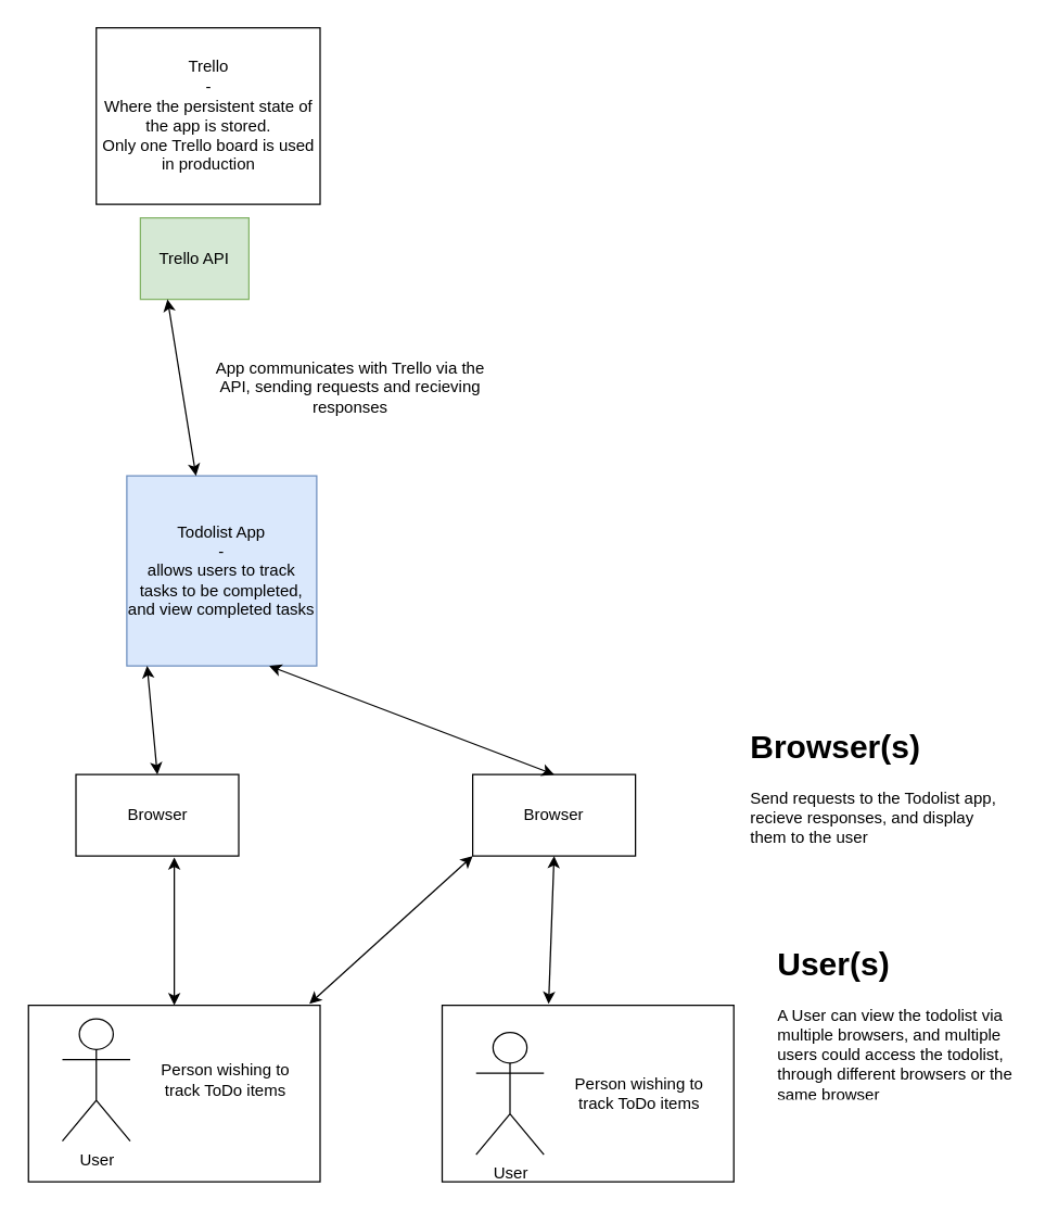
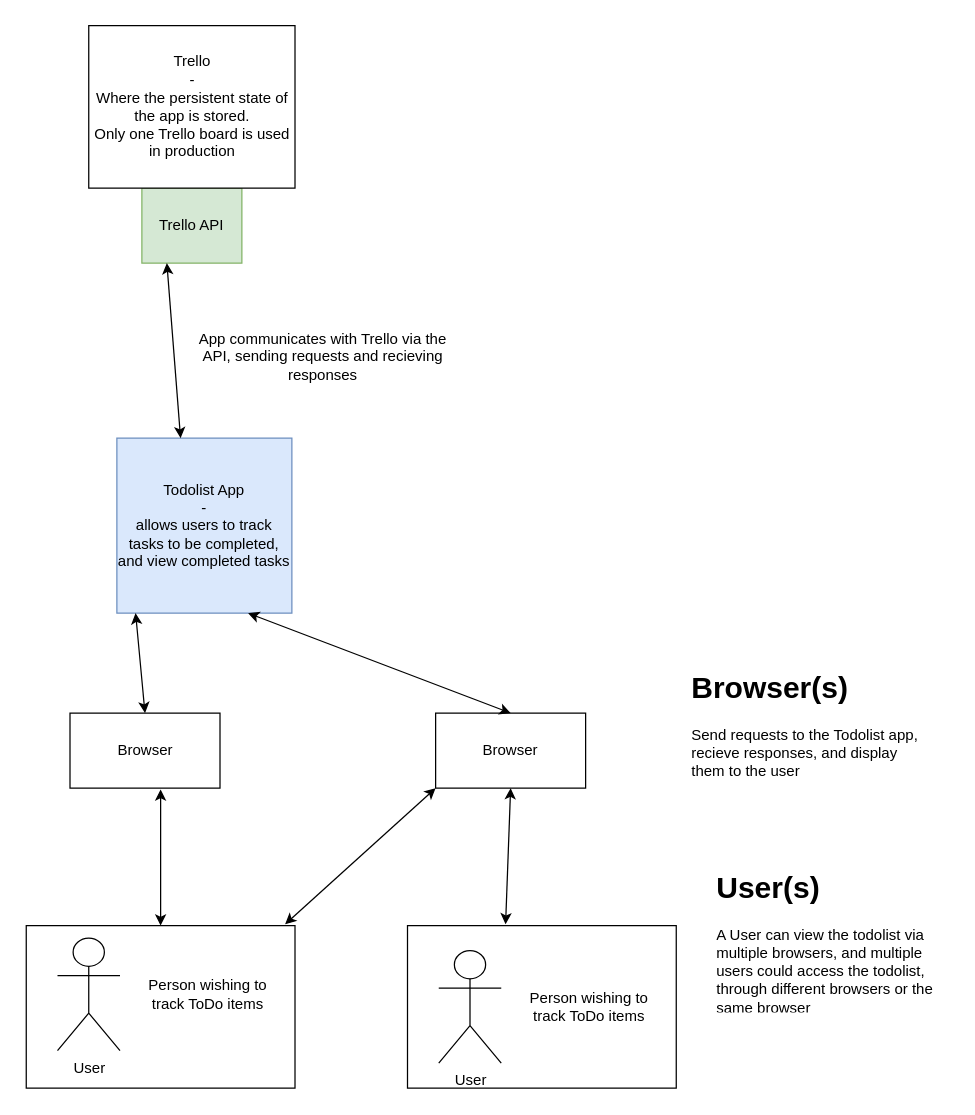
- <mxCell id="2" value="Trello API" style="rounded=0;whiteSpace=wrap;html=1;fillColor=#d5e8d4;strokeColor=#82b366;" parent="1" vertex="1"><mxGeometry x="103" y="160" width="80" height="60" as="geometry" /></mxCell>
+ <mxCell id="2" value="Trello API" style="rounded=0;whiteSpace=wrap;html=1;fillColor=#d5e8d4;strokeColor=#82b366;" parent="1" vertex="1"><mxGeometry x="113" y="150" width="80" height="60" as="geometry" /></mxCell>
